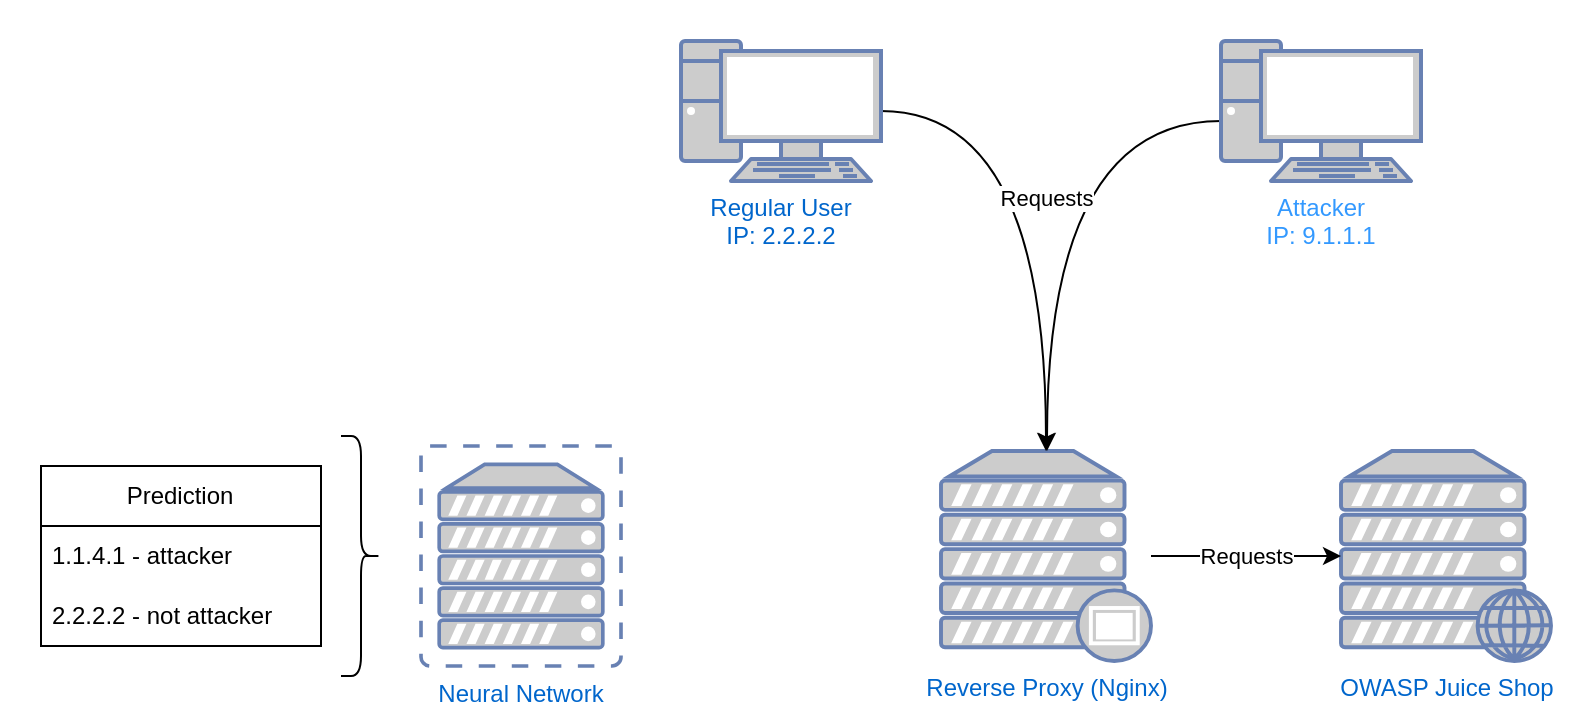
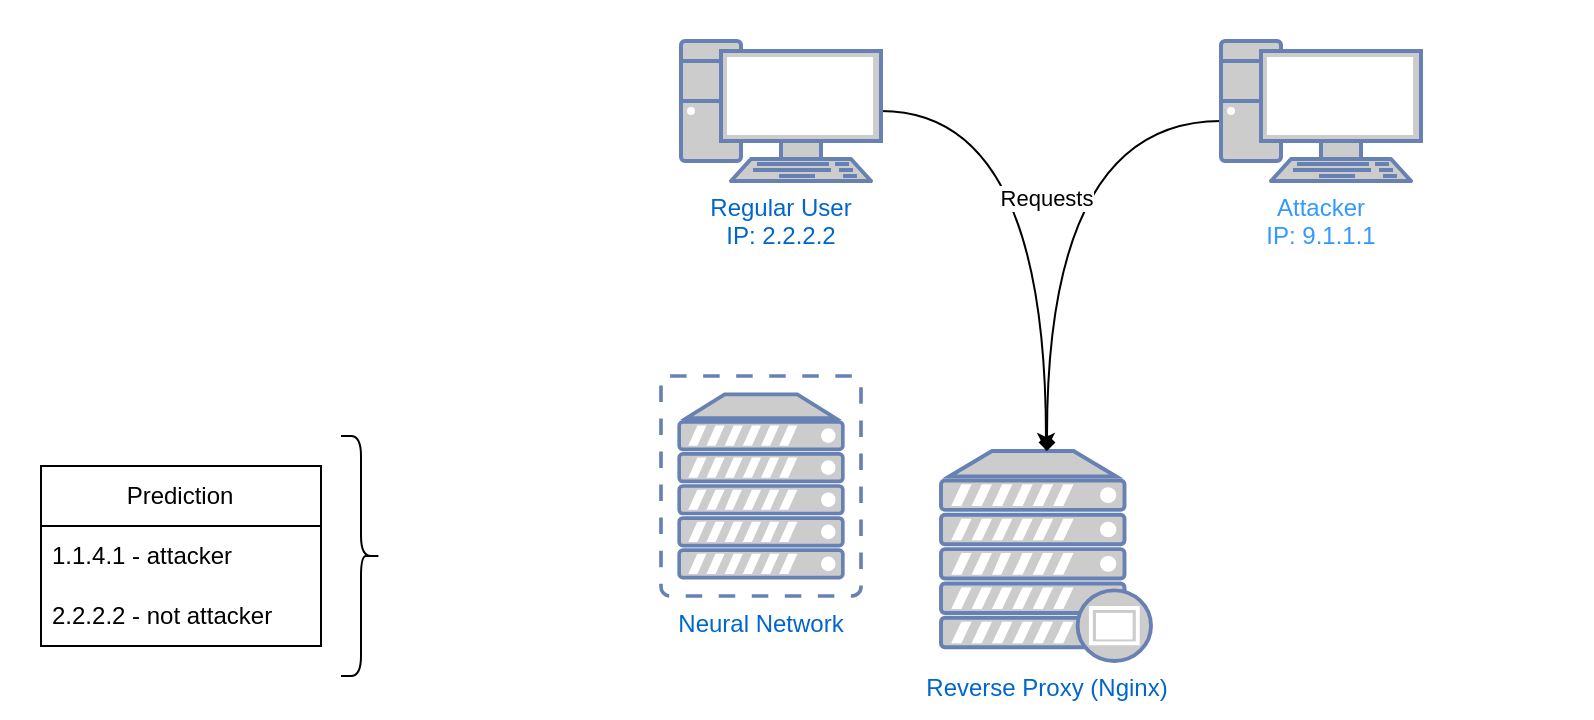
- <mxCell id="8" value="Requests" style="edgeStyle=orthogonalEdgeStyle;rounded=0;orthogonalLoop=1;jettySize=auto;html=1;curved=1;" edge="1" parent="1" source="9" target="5"><mxGeometry relative="1" as="geometry"><Array as="points"><mxPoint x="523" y="60" /></Array></mxGeometry></mxCell>
+ <mxCell id="8" value="Requests" style="edgeStyle=orthogonalEdgeStyle;rounded=0;orthogonalLoop=1;jettySize=auto;html=1;curved=1;endArrow=diamond;" edge="1" parent="1" source="9" target="5"><mxGeometry relative="1" as="geometry"><Array as="points"><mxPoint x="523" y="60" /></Array></mxGeometry></mxCell>
- <mxCell id="2" value="Neural Network" style="fontColor=#0066CC;verticalAlign=top;verticalLabelPosition=bottom;labelPosition=center;align=center;html=1;outlineConnect=0;fillColor=#CCCCCC;strokeColor=#6881B3;gradientColor=none;gradientDirection=north;strokeWidth=2;shape=mxgraph.networks.virtual_server;" vertex="1" parent="1"><mxGeometry x="210" y="222.5" width="100" height="110" as="geometry" /></mxCell>
+ <mxCell id="2" value="Neural Network" style="fontColor=#0066CC;verticalAlign=top;verticalLabelPosition=bottom;labelPosition=center;align=center;html=1;outlineConnect=0;fillColor=#CCCCCC;strokeColor=#6881B3;gradientColor=none;gradientDirection=north;strokeWidth=2;shape=mxgraph.networks.virtual_server;" vertex="1" parent="1"><mxGeometry x="330" y="187.5" width="100" height="110" as="geometry" /></mxCell>
- <mxCell id="4" value="Requests" style="edgeStyle=orthogonalEdgeStyle;rounded=0;orthogonalLoop=1;jettySize=auto;html=1;" edge="1" parent="1" source="5" target="3"><mxGeometry relative="1" as="geometry" /></mxCell>
- <mxCell id="3" value="OWASP Juice Shop" style="fontColor=#0066CC;verticalAlign=top;verticalLabelPosition=bottom;labelPosition=center;align=center;html=1;outlineConnect=0;fillColor=#CCCCCC;strokeColor=#6881B3;gradientColor=none;gradientDirection=north;strokeWidth=2;shape=mxgraph.networks.web_server;" vertex="1" parent="1"><mxGeometry x="670" y="225" width="105" height="105" as="geometry" /></mxCell>
